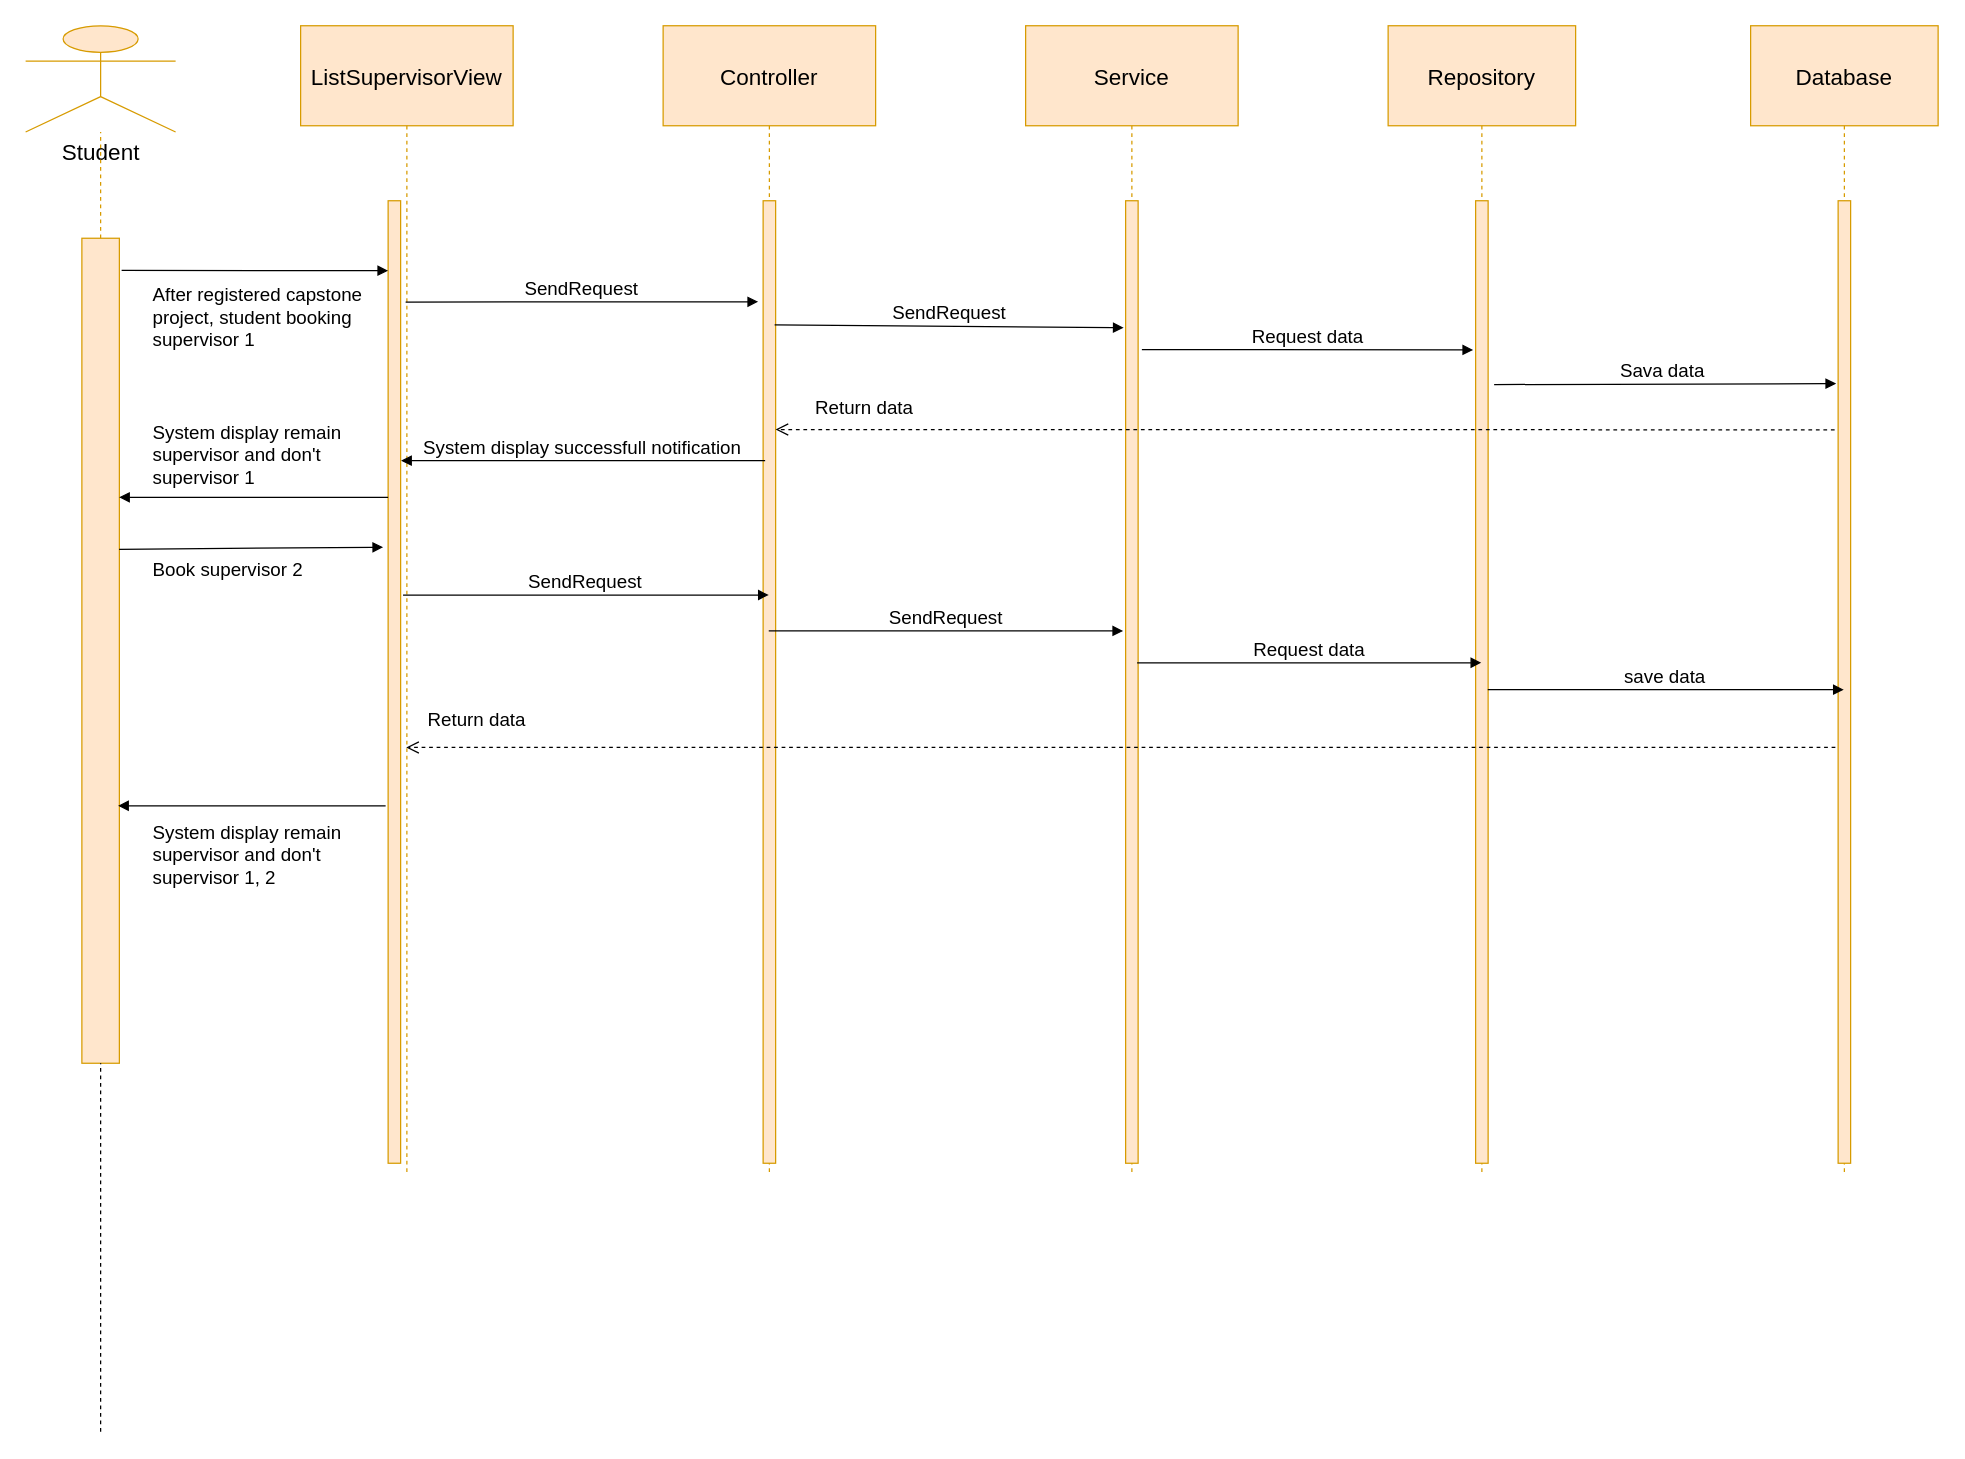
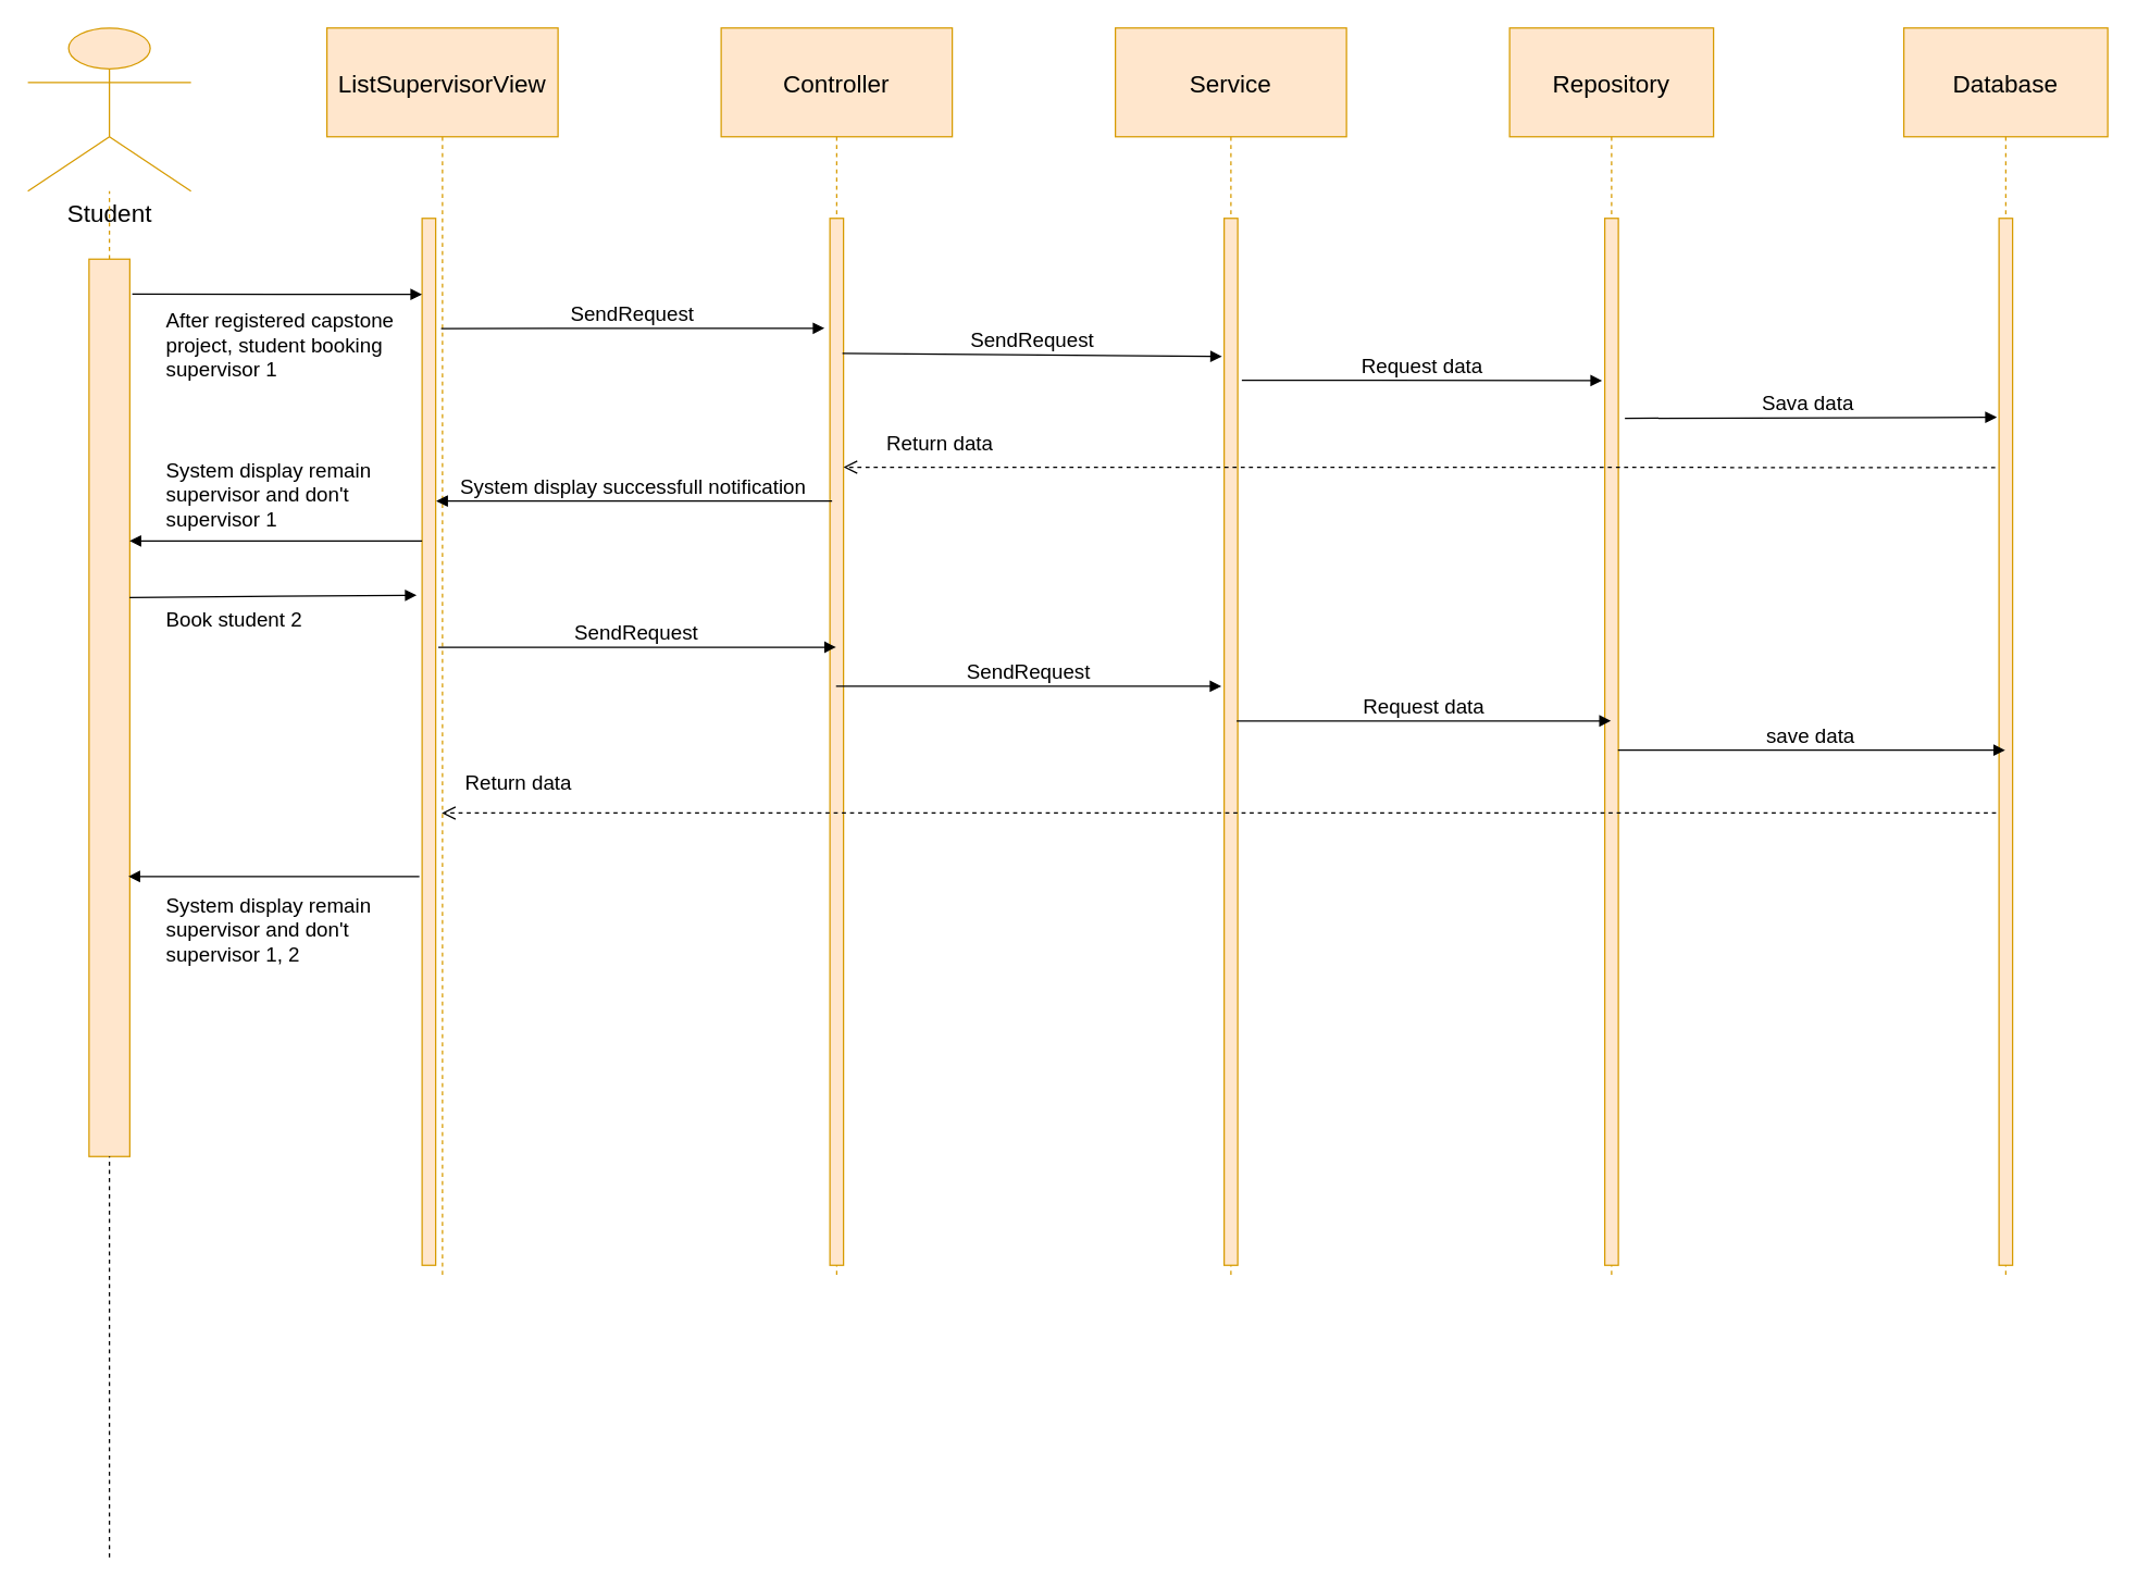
- <mxCell id="2" value="&lt;span style=&quot;font-size: 18px&quot;&gt;Student&lt;/span&gt;" style="shape=umlActor;verticalLabelPosition=bottom;verticalAlign=top;html=1;outlineConnect=0;fillColor=#ffe6cc;strokeColor=#d79b00;" parent="1" vertex="1"><mxGeometry x="20" y="20" width="120" height="85" as="geometry" /></mxCell>
+ <mxCell id="2" value="&lt;span style=&quot;font-size: 18px&quot;&gt;Student&lt;/span&gt;" style="shape=umlActor;verticalLabelPosition=bottom;verticalAlign=top;html=1;outlineConnect=0;fillColor=#ffe6cc;strokeColor=#d79b00;" parent="1" vertex="1"><mxGeometry x="20" y="20" width="120" height="120" as="geometry" /></mxCell>
- <mxCell id="34" value="&lt;div style=&quot;text-align: center&quot;&gt;&lt;font face=&quot;helvetica&quot;&gt;&lt;span style=&quot;font-size: 15px ; background-color: rgb(255 , 255 , 255)&quot;&gt;Book supervisor 2&lt;/span&gt;&lt;/font&gt;&lt;/div&gt;" style="text;whiteSpace=wrap;html=1;" vertex="1" parent="1"><mxGeometry x="120" y="440" width="180" height="40" as="geometry" /></mxCell>
+ <mxCell id="34" value="&lt;div style=&quot;text-align: center&quot;&gt;&lt;font face=&quot;helvetica&quot;&gt;&lt;span style=&quot;font-size: 15px ; background-color: rgb(255 , 255 , 255)&quot;&gt;Book student 2&lt;/span&gt;&lt;/font&gt;&lt;/div&gt;" style="text;whiteSpace=wrap;html=1;" vertex="1" parent="1"><mxGeometry x="120" y="440" width="180" height="40" as="geometry" /></mxCell>
